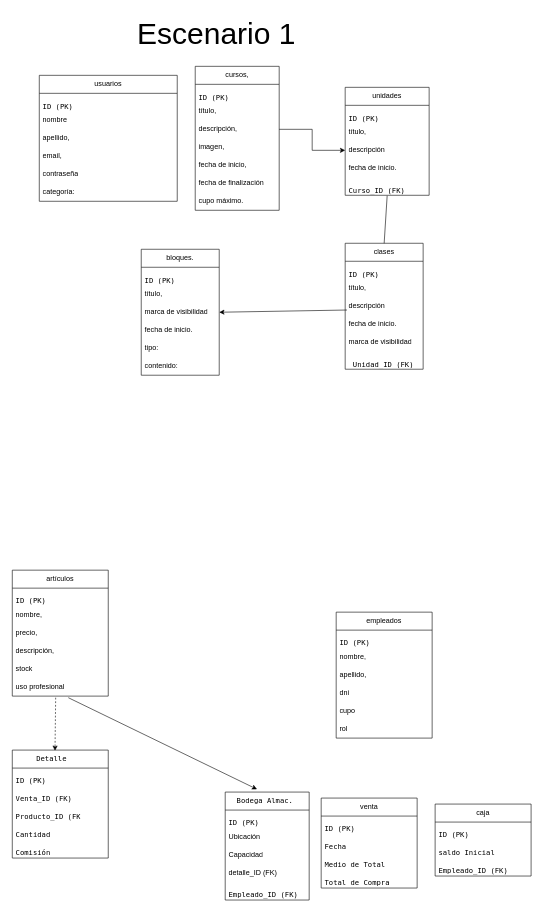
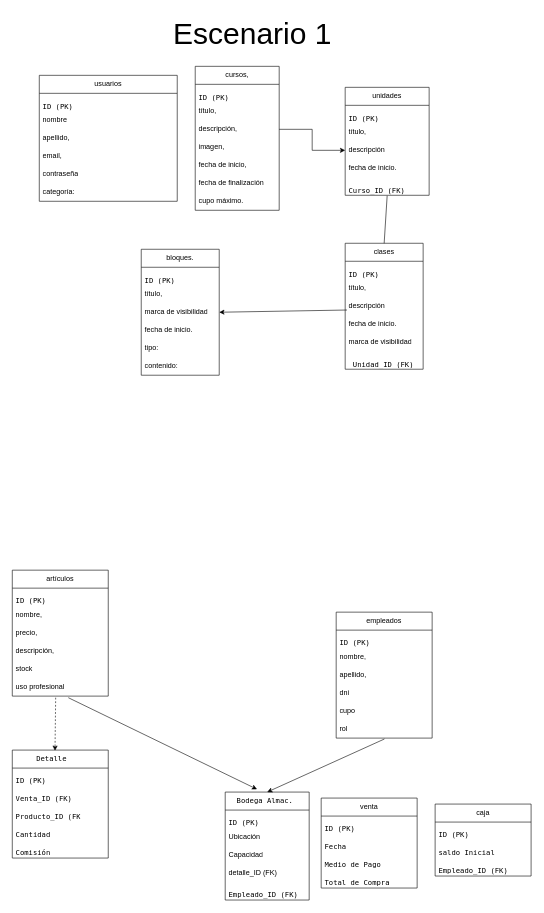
- <mxCell id="40" value="&lt;font style=&quot;font-size: 50px;&quot;&gt;Escenario 1&lt;/font&gt;" style="text;html=1;align=center;verticalAlign=middle;resizable=0;points=[];autosize=1;strokeColor=none;fillColor=none;" vertex="1" parent="1"><mxGeometry x="215" y="20" width="290" height="70" as="geometry" /></mxCell>
+ <mxCell id="40" value="&lt;font style=&quot;font-size: 50px;&quot;&gt;Escenario 1&lt;/font&gt;" style="text;html=1;align=center;verticalAlign=middle;resizable=0;points=[];autosize=1;strokeColor=none;fillColor=none;" vertex="1" parent="1"><mxGeometry x="275" y="20" width="290" height="70" as="geometry" /></mxCell>
+ <mxCell id="76" value="" style="endArrow=classic;html=1;rounded=0;entryX=0.5;entryY=0;entryDx=0;entryDy=0;exitX=0.503;exitY=1.05;exitDx=0;exitDy=0;exitPerimeter=0;" edge="1" parent="1" source="54" target="70"><mxGeometry width="50" height="50" relative="1" as="geometry"><mxPoint x="475" y="1290" as="sourcePoint" /><mxPoint x="525" y="1240" as="targetPoint" /></mxGeometry></mxCell>
- <mxCell id="62" value="&lt;pre&gt;&lt;code class=&quot;!whitespace-pre hljs language-lua&quot;&gt;Medio de Total&lt;/code&gt;&lt;/pre&gt;" style="text;strokeColor=none;fillColor=none;align=left;verticalAlign=middle;spacingLeft=4;spacingRight=4;overflow=hidden;points=[[0,0.5],[1,0.5]];portConstraint=eastwest;rotatable=0;whiteSpace=wrap;html=1;" vertex="1" parent="59"><mxGeometry y="90" width="160" height="30" as="geometry" /></mxCell>
+ <mxCell id="62" value="&lt;pre&gt;&lt;code class=&quot;!whitespace-pre hljs language-lua&quot;&gt;Medio de Pago&lt;/code&gt;&lt;/pre&gt;" style="text;strokeColor=none;fillColor=none;align=left;verticalAlign=middle;spacingLeft=4;spacingRight=4;overflow=hidden;points=[[0,0.5],[1,0.5]];portConstraint=eastwest;rotatable=0;whiteSpace=wrap;html=1;" vertex="1" parent="59"><mxGeometry y="90" width="160" height="30" as="geometry" /></mxCell>
